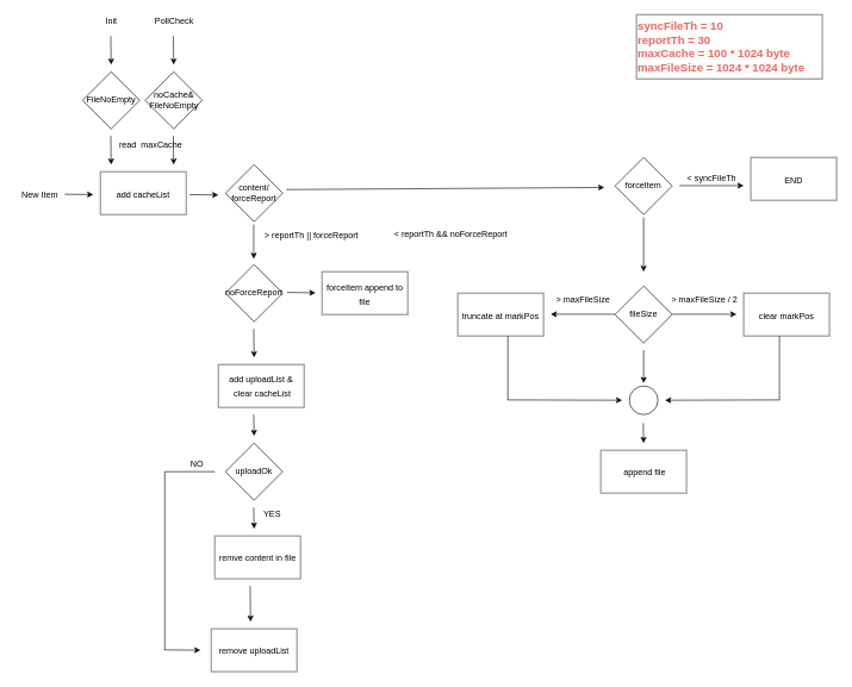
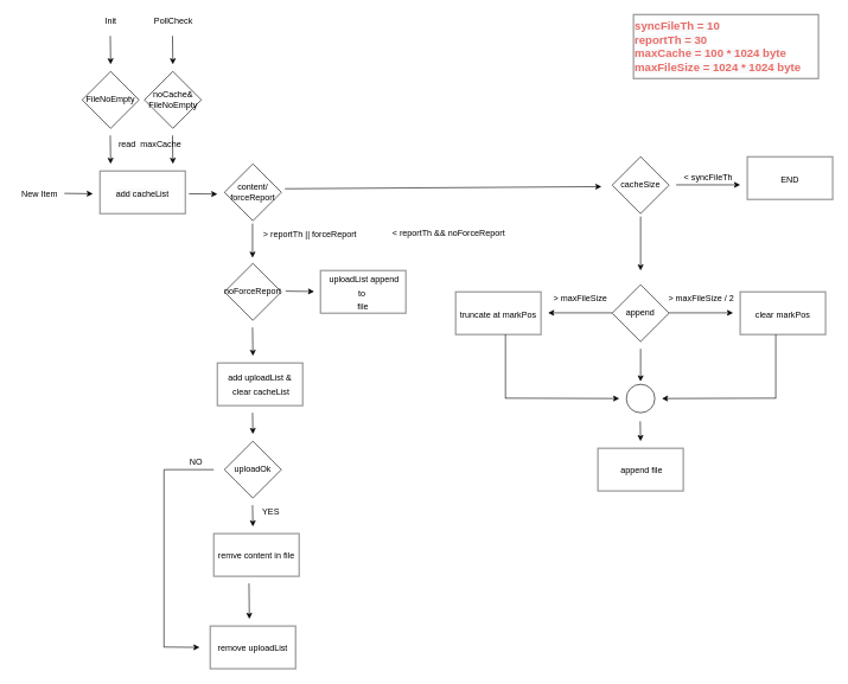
- <mxCell id="6" value="forceItem" style="rhombus;whiteSpace=wrap;html=1;" parent="1" vertex="1"><mxGeometry x="860" y="220" width="80" height="80" as="geometry" /></mxCell>
+ <mxCell id="6" value="cacheSize" style="rhombus;whiteSpace=wrap;html=1;" parent="1" vertex="1"><mxGeometry x="860" y="220" width="80" height="80" as="geometry" /></mxCell>
- <mxCell id="29" value="&lt;span style=&quot;color: rgb(0, 0, 0); font-size: 12px;&quot;&gt;&amp;nbsp;forceItem&lt;/span&gt;&lt;span style=&quot;color: rgb(0, 0, 0); font-size: 12px;&quot;&gt;&amp;nbsp;append to&amp;nbsp;&lt;/span&gt;&lt;span style=&quot;color: rgb(0, 0, 0); font-size: 12px;&quot;&gt;&lt;br&gt;file&lt;/span&gt;" style="rounded=0;whiteSpace=wrap;html=1;fontSize=16;fontColor=#EA6B66;strokeColor=#999999;strokeWidth=2;" parent="1" vertex="1"><mxGeometry x="450" y="380" width="120" height="60" as="geometry" /></mxCell>
+ <mxCell id="29" value="&lt;span style=&quot;color: rgb(0, 0, 0); font-size: 12px;&quot;&gt;&amp;nbsp;uploadList&lt;/span&gt;&lt;span style=&quot;color: rgb(0, 0, 0); font-size: 12px;&quot;&gt;&amp;nbsp;append to&amp;nbsp;&lt;/span&gt;&lt;span style=&quot;color: rgb(0, 0, 0); font-size: 12px;&quot;&gt;&lt;br&gt;file&lt;/span&gt;" style="rounded=0;whiteSpace=wrap;html=1;fontSize=16;fontColor=#EA6B66;strokeColor=#999999;strokeWidth=2;" parent="1" vertex="1"><mxGeometry x="450" y="380" width="120" height="60" as="geometry" /></mxCell>
- <mxCell id="10" value="fileSize" style="rhombus;whiteSpace=wrap;html=1;" parent="1" vertex="1"><mxGeometry x="860" y="400" width="80" height="80" as="geometry" /></mxCell>
+ <mxCell id="10" value="append" style="rhombus;whiteSpace=wrap;html=1;" parent="1" vertex="1"><mxGeometry x="860" y="400" width="80" height="80" as="geometry" /></mxCell>
